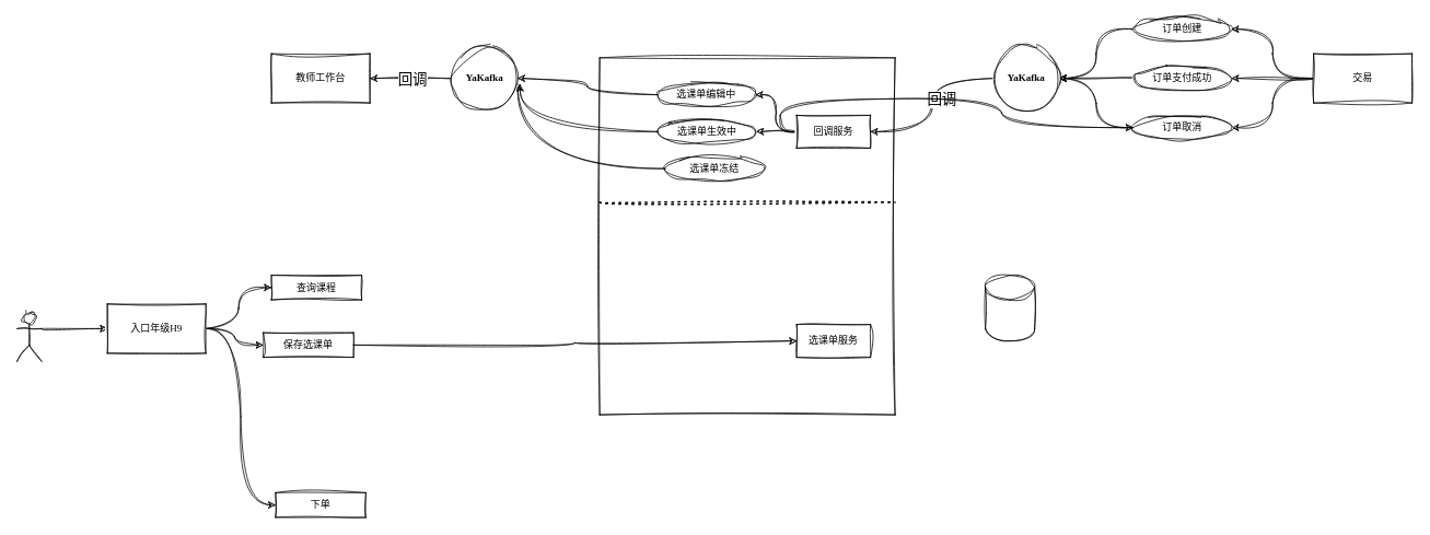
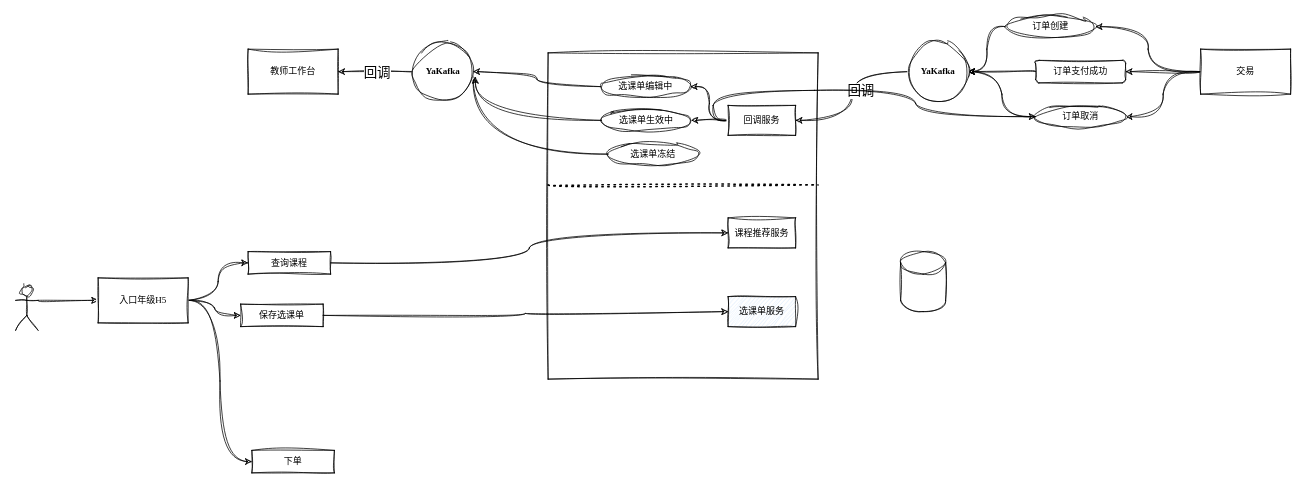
- <mxCell id="14" value="订单创建" style="ellipse;whiteSpace=wrap;html=1;sketch=1;hachureGap=4;jiggle=2;curveFitting=1;fontFamily=Architects Daughter;fontSource=https%3A%2F%2Ffonts.googleapis.com%2Fcss%3Ffamily%3DArchitects%2BDaughter;" vertex="1" parent="1"><mxGeometry x="1380" y="20" width="120" height="30" as="geometry" /></mxCell>
+ <mxCell id="14" value="订单创建" style="ellipse;whiteSpace=wrap;html=1;sketch=1;hachureGap=4;jiggle=2;curveFitting=1;fontFamily=Architects Daughter;fontSource=https%3A%2F%2Ffonts.googleapis.com%2Fcss%3Ffamily%3DArchitects%2BDaughter;" vertex="1" parent="1"><mxGeometry x="1340" y="20" width="120" height="30" as="geometry" /></mxCell>
- <mxCell id="16" value="订单支付成功" style="ellipse;whiteSpace=wrap;html=1;sketch=1;hachureGap=4;jiggle=2;curveFitting=1;fontFamily=Architects Daughter;fontSource=https%3A%2F%2Ffonts.googleapis.com%2Fcss%3Ffamily%3DArchitects%2BDaughter;" vertex="1" parent="1"><mxGeometry x="1380" y="80" width="120" height="30" as="geometry" /></mxCell>
+ <mxCell id="16" value="订单支付成功" style="whiteSpace=wrap;html=1;sketch=1;hachureGap=4;jiggle=2;curveFitting=1;fontFamily=Architects Daughter;fontSource=https%3A%2F%2Ffonts.googleapis.com%2Fcss%3Ffamily%3DArchitects%2BDaughter;rounded=1;" vertex="1" parent="1"><mxGeometry x="1380" y="80" width="120" height="30" as="geometry" /></mxCell>
+ <mxCell id="36" value="课程推荐服务" style="rounded=0;whiteSpace=wrap;html=1;sketch=1;hachureGap=4;jiggle=2;curveFitting=1;fontFamily=Architects Daughter;fontSource=https%3A%2F%2Ffonts.googleapis.com%2Fcss%3Ffamily%3DArchitects%2BDaughter;" vertex="1" parent="1"><mxGeometry x="970" y="290" width="90" height="40" as="geometry" /></mxCell>
+ <mxCell id="39" style="edgeStyle=orthogonalEdgeStyle;curved=1;rounded=0;sketch=1;hachureGap=4;jiggle=2;curveFitting=1;orthogonalLoop=1;jettySize=auto;html=1;exitX=1;exitY=0.5;exitDx=0;exitDy=0;entryX=0;entryY=0.5;entryDx=0;entryDy=0;fontFamily=Architects Daughter;fontSource=https%3A%2F%2Ffonts.googleapis.com%2Fcss%3Ffamily%3DArchitects%2BDaughter;" edge="1" parent="1" source="40" target="36"><mxGeometry relative="1" as="geometry" /></mxCell>
- <mxCell id="8" value="入口年级H9" style="rounded=0;whiteSpace=wrap;html=1;sketch=1;hachureGap=4;jiggle=2;curveFitting=1;fontFamily=Architects Daughter;fontSource=https%3A%2F%2Ffonts.googleapis.com%2Fcss%3Ffamily%3DArchitects%2BDaughter;" vertex="1" parent="1"><mxGeometry x="130" y="370" width="120" height="60" as="geometry" /></mxCell>
+ <mxCell id="8" value="入口年级H5" style="rounded=0;whiteSpace=wrap;html=1;sketch=1;hachureGap=4;jiggle=2;curveFitting=1;fontFamily=Architects Daughter;fontSource=https%3A%2F%2Ffonts.googleapis.com%2Fcss%3Ffamily%3DArchitects%2BDaughter;" vertex="1" parent="1"><mxGeometry x="130" y="370" width="120" height="60" as="geometry" /></mxCell>
- <mxCell id="38" value="选课单服务" style="rounded=0;whiteSpace=wrap;html=1;sketch=1;hachureGap=4;jiggle=2;curveFitting=1;fontFamily=Architects Daughter;fontSource=https%3A%2F%2Ffonts.googleapis.com%2Fcss%3Ffamily%3DArchitects%2BDaughter;" vertex="1" parent="1"><mxGeometry x="970" y="395" width="90" height="40" as="geometry" /></mxCell>
+ <mxCell id="38" value="选课单服务" style="rounded=0;whiteSpace=wrap;html=1;sketch=1;hachureGap=4;jiggle=2;curveFitting=1;fontFamily=Architects Daughter;fontSource=https%3A%2F%2Ffonts.googleapis.com%2Fcss%3Ffamily%3DArchitects%2BDaughter;fillColor=#dae8fc;" vertex="1" parent="1"><mxGeometry x="970" y="395" width="90" height="40" as="geometry" /></mxCell>
